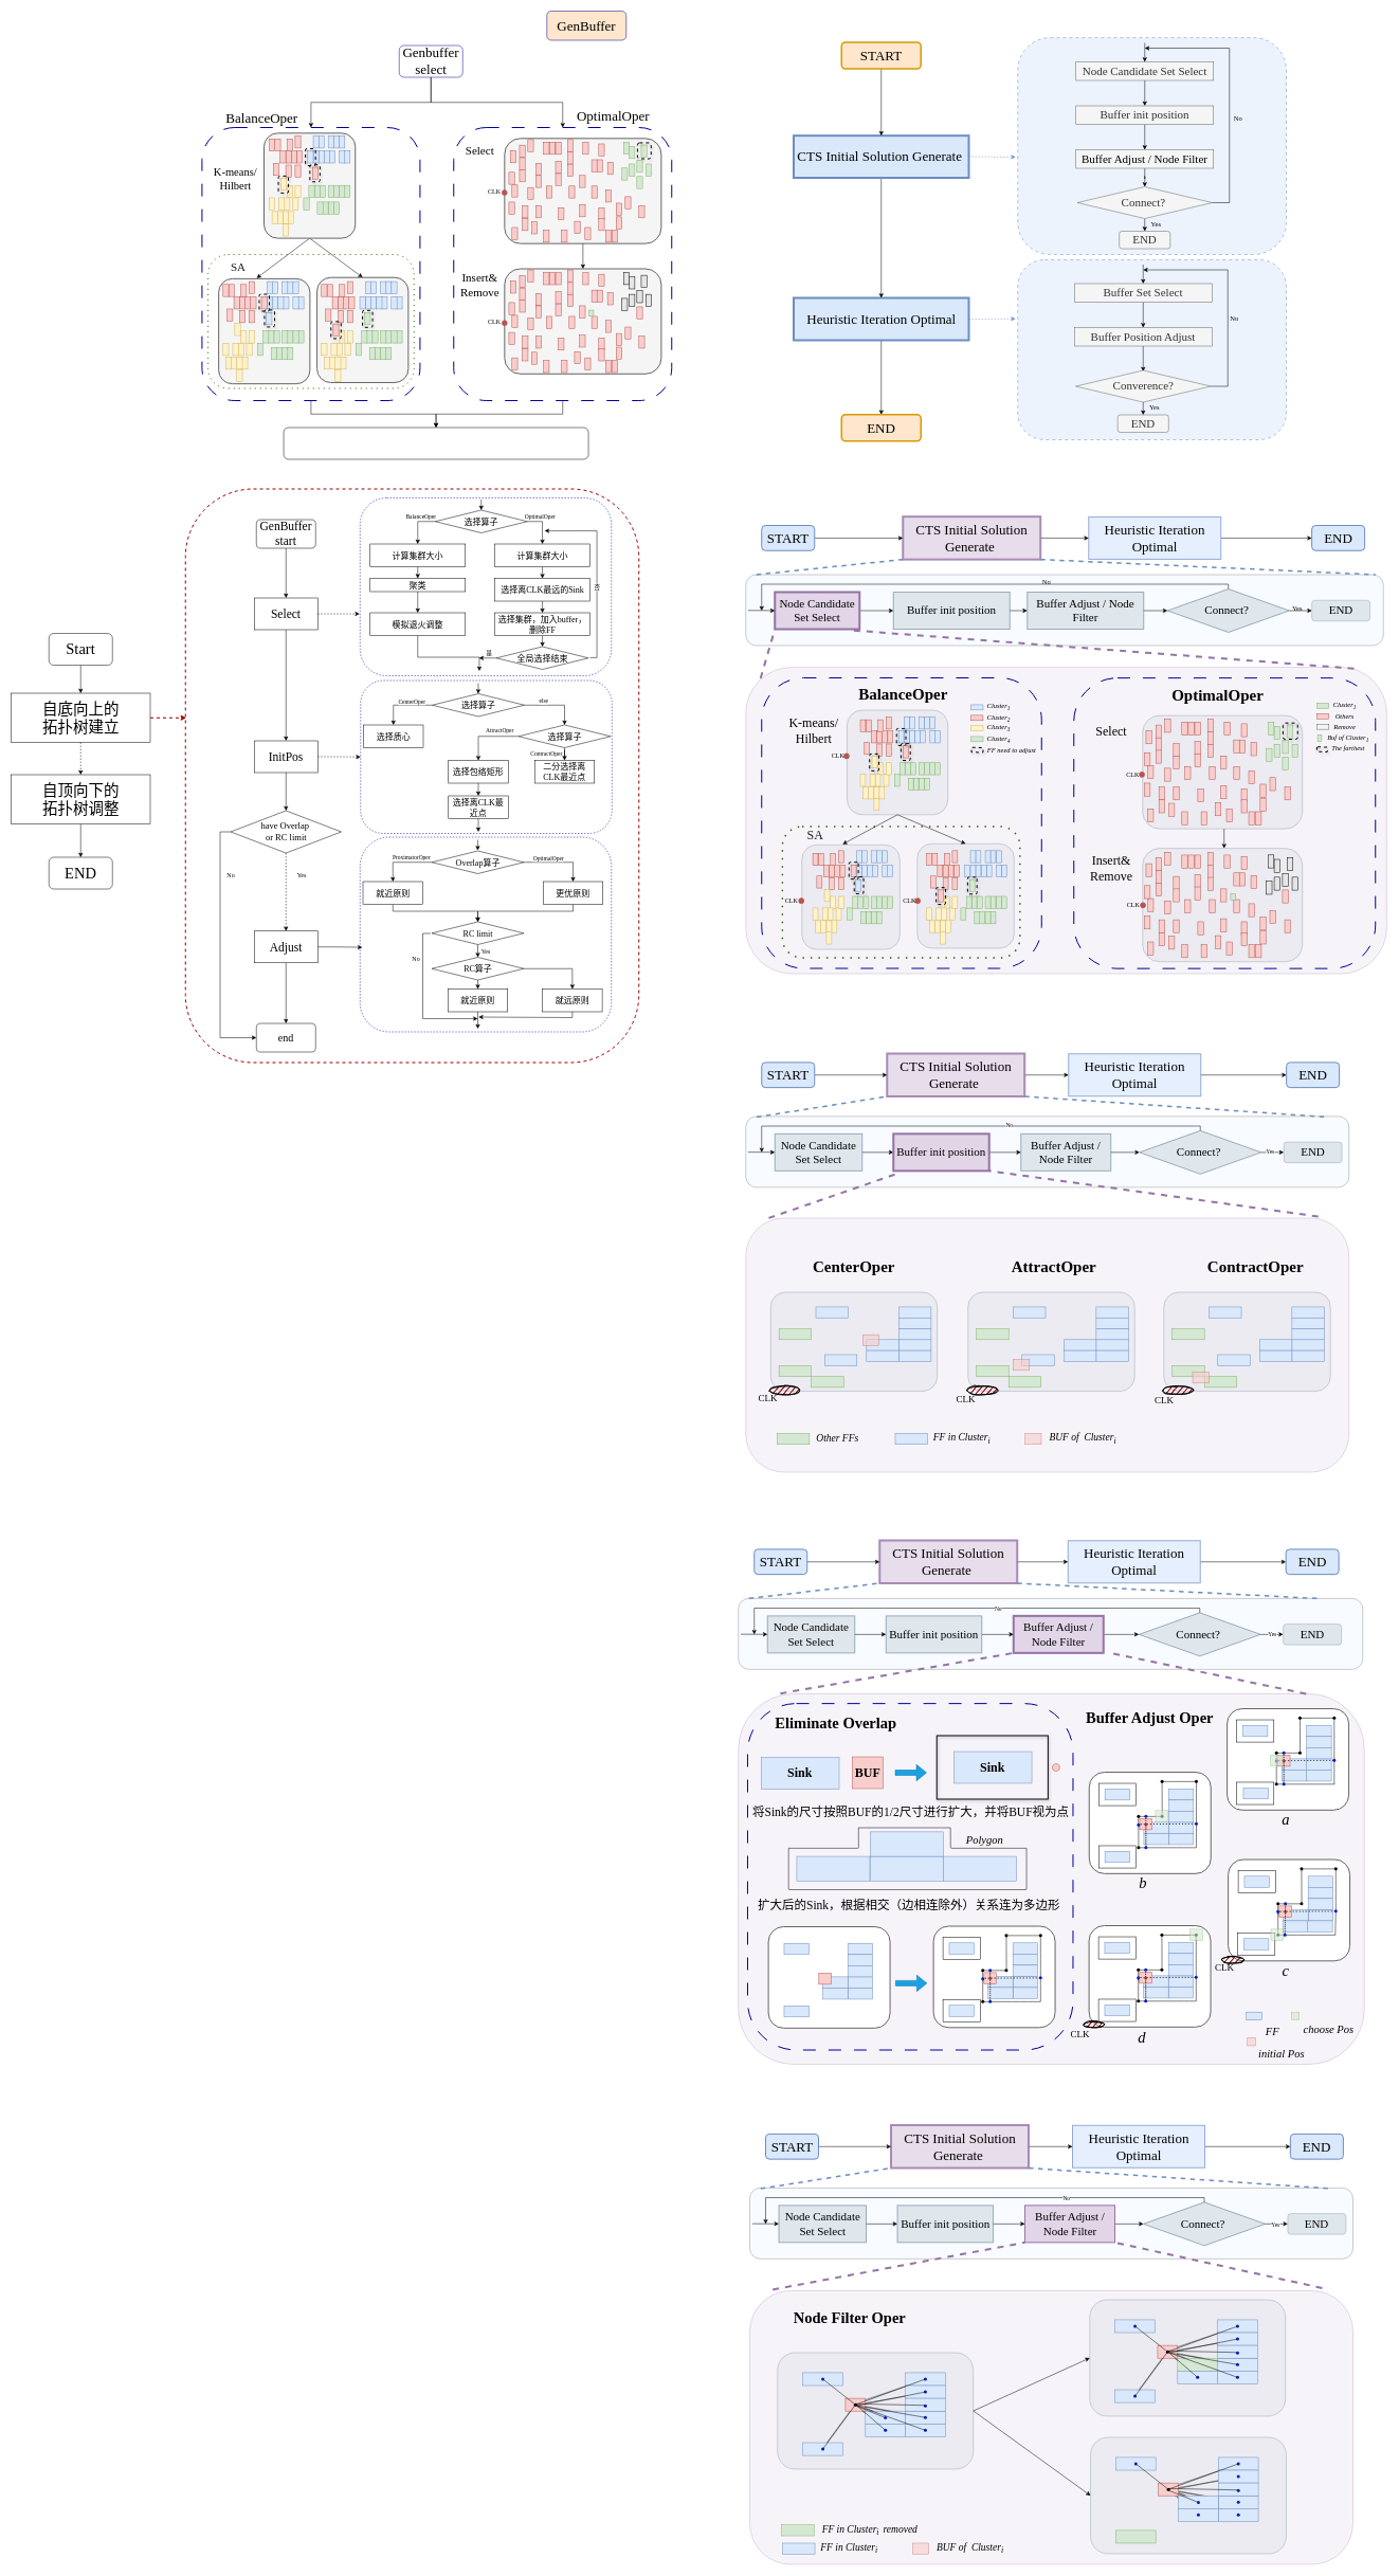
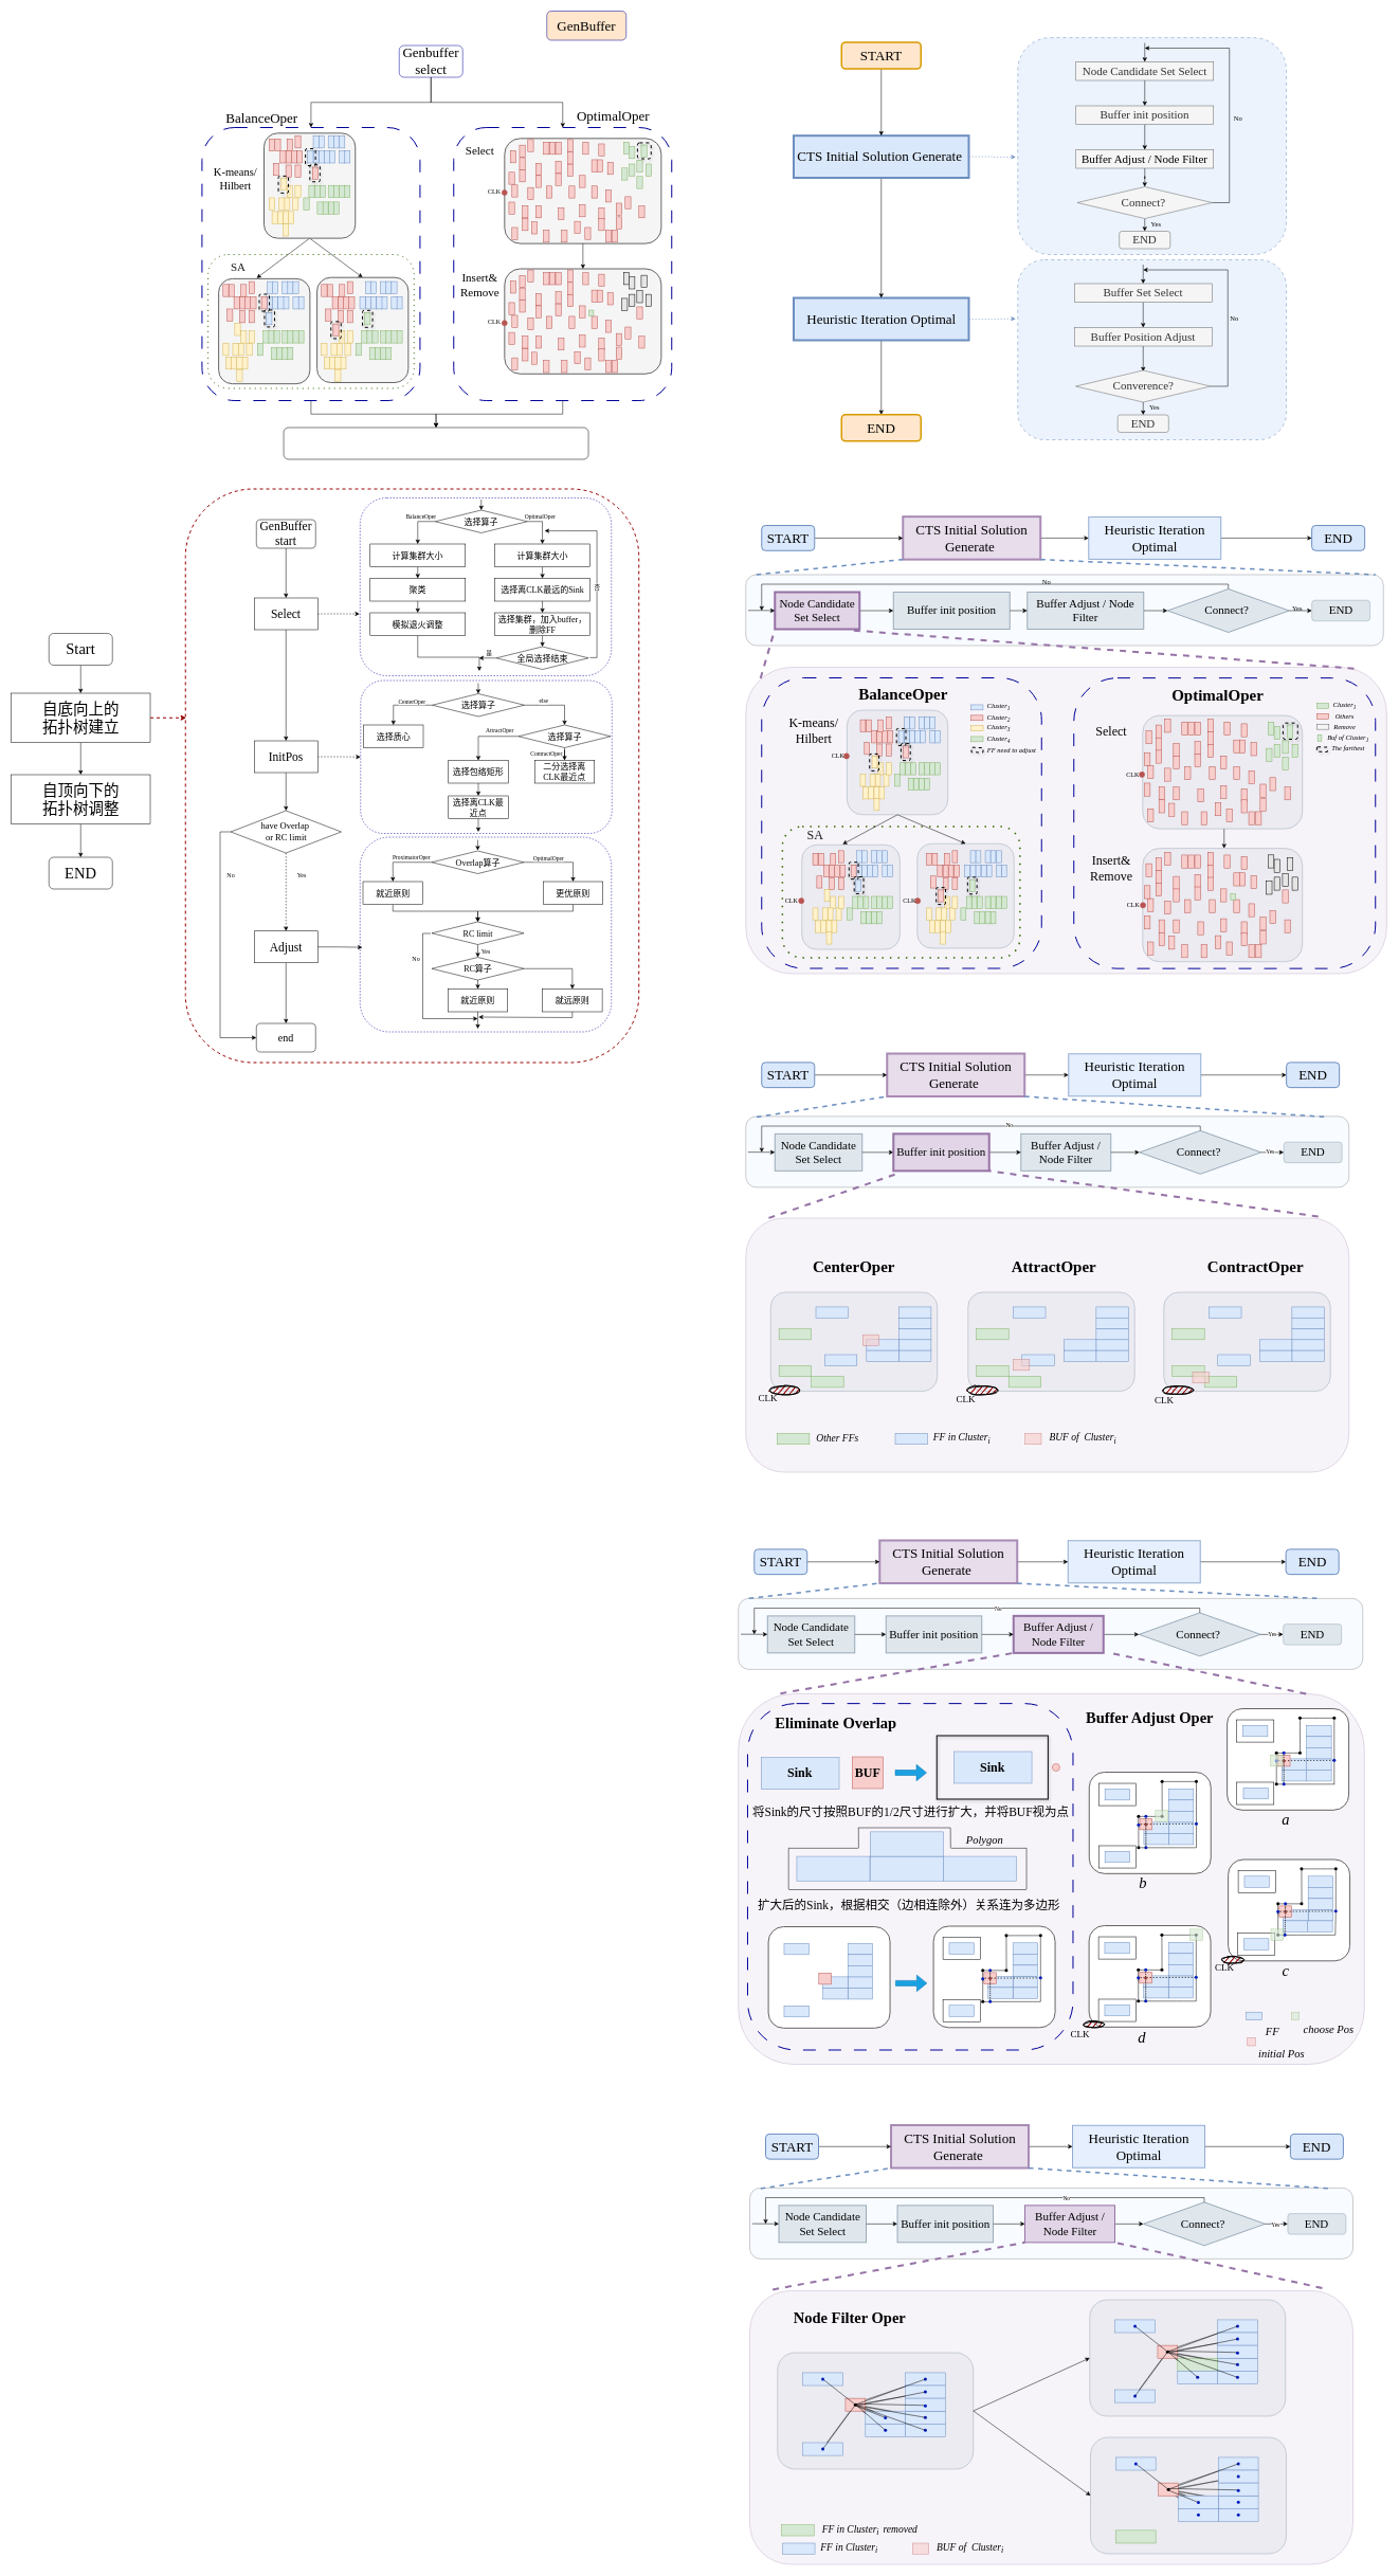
- <mxCell id="319" value="&lt;font&gt;聚类&lt;/font&gt;" style="rounded=0;whiteSpace=wrap;html=1;fontSize=16;fontFamily=宋体;" parent="1" vertex="1"><mxGeometry x="699" y="1092" width="180" height="25" as="geometry" /></mxCell>
+ <mxCell id="319" value="&lt;font&gt;聚类&lt;/font&gt;" style="rounded=0;whiteSpace=wrap;html=1;fontSize=16;fontFamily=宋体;" parent="1" vertex="1"><mxGeometry x="699" y="1092" width="180" height="43" as="geometry" /></mxCell>
- <mxCell id="386" style="edgeStyle=orthogonalEdgeStyle;rounded=0;orthogonalLoop=1;jettySize=auto;html=1;exitX=0.5;exitY=1;exitDx=0;exitDy=0;entryX=0.5;entryY=0;entryDx=0;entryDy=0;fontFamily=宋体;dashed=1;" parent="1" source="387" target="389" edge="1"><mxGeometry relative="1" as="geometry" /></mxCell>
+ <mxCell id="386" style="edgeStyle=orthogonalEdgeStyle;rounded=0;orthogonalLoop=1;jettySize=auto;html=1;exitX=0.5;exitY=1;exitDx=0;exitDy=0;entryX=0.5;entryY=0;entryDx=0;entryDy=0;fontFamily=宋体;" parent="1" source="387" target="389" edge="1"><mxGeometry relative="1" as="geometry" /></mxCell>
